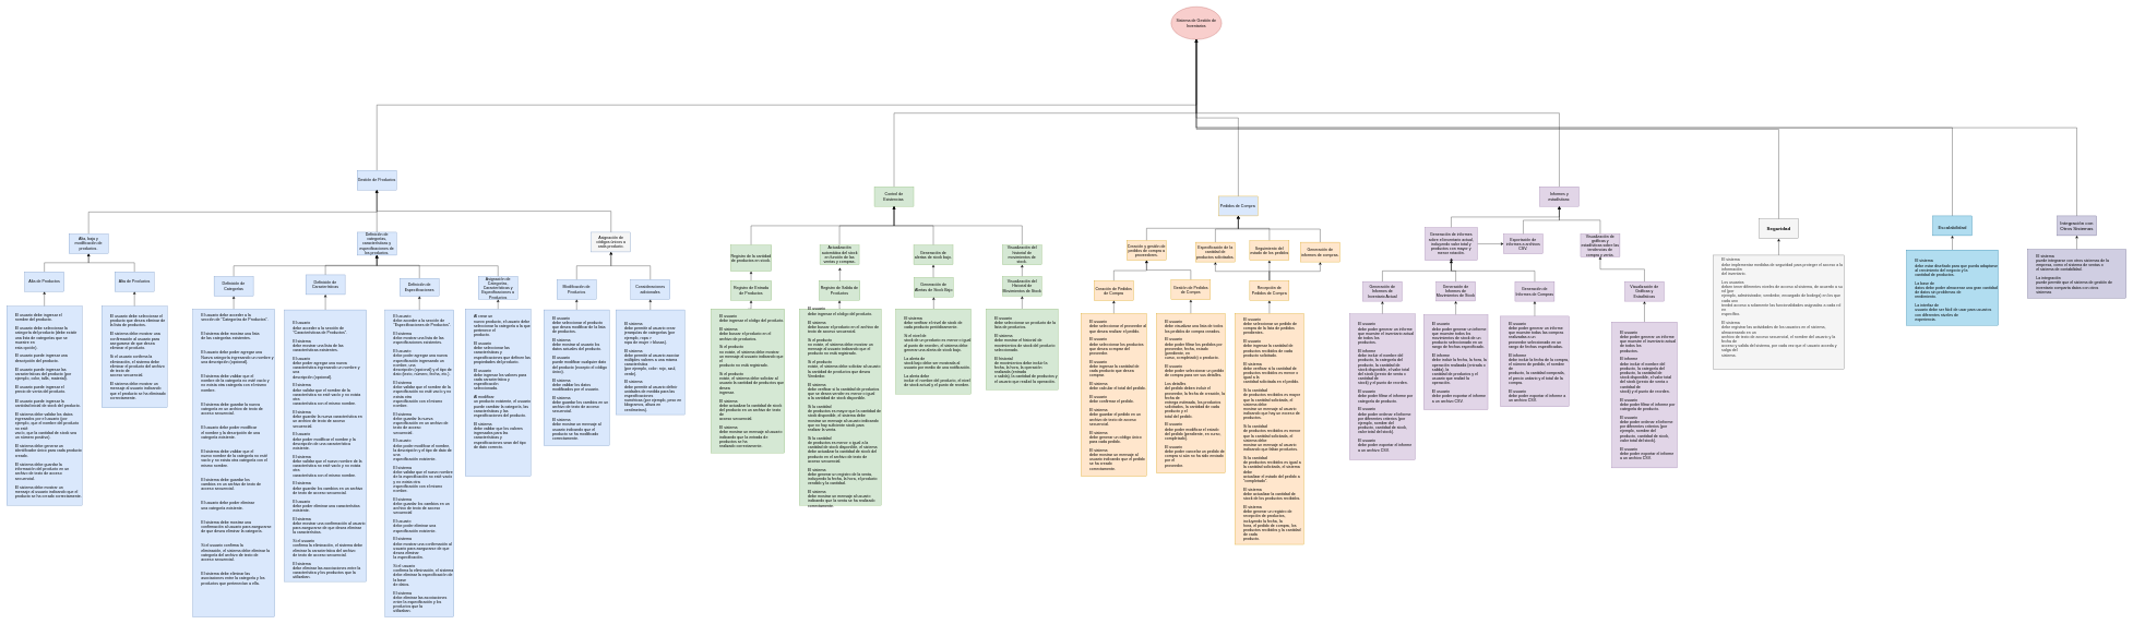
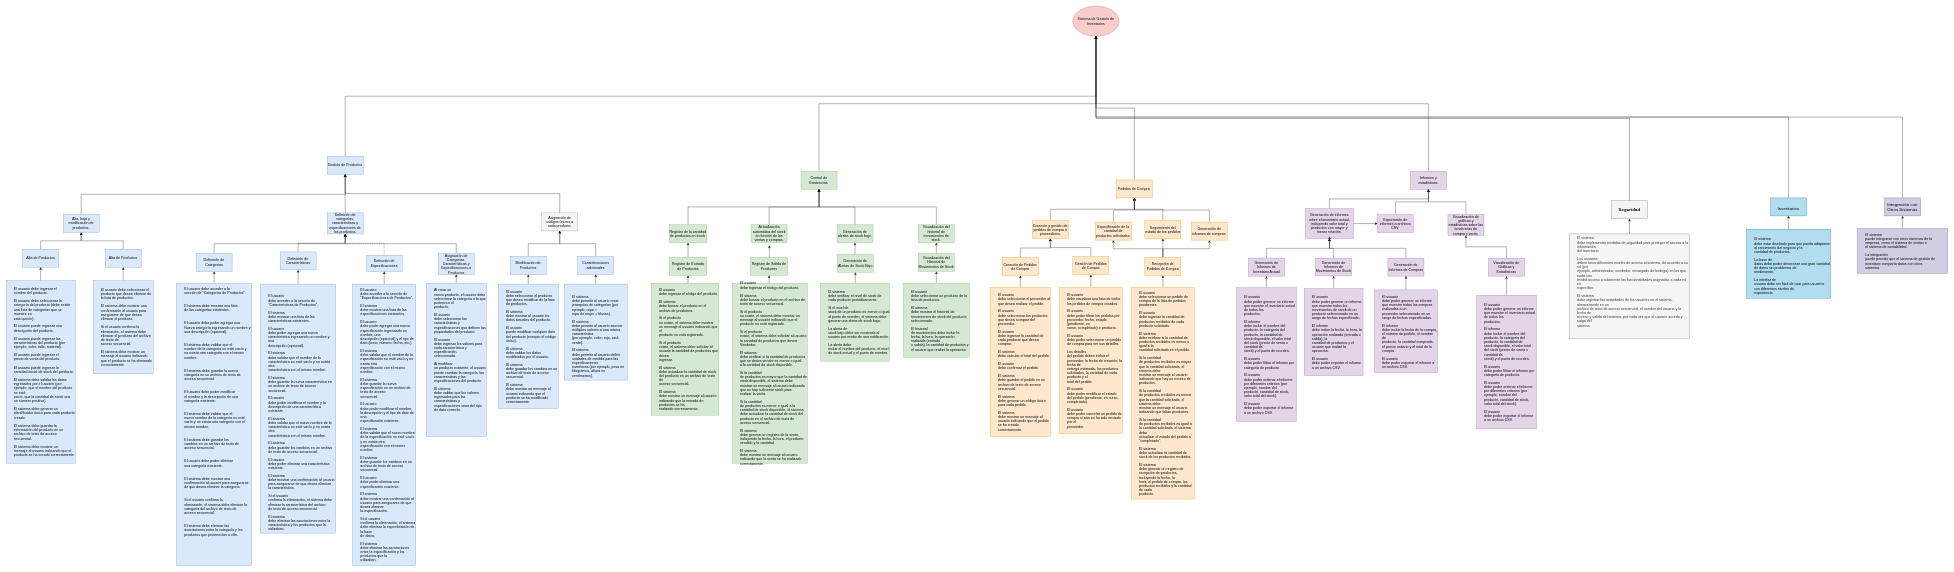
- <mxCell id="72" value="Pedidos de Compra&amp;nbsp;" style="rounded=0;whiteSpace=wrap;html=1;fillColor=#dae8fc;strokeColor=#d79b00;" vertex="1" parent="1"><mxGeometry x="3720" y="599" width="120" height="60" as="geometry" /></mxCell>
+ <mxCell id="72" value="Pedidos de Compra&amp;nbsp;" style="rounded=0;whiteSpace=wrap;html=1;fillColor=#ffe6cc;strokeColor=#d79b00;" vertex="1" parent="1"><mxGeometry x="3720" y="599" width="120" height="60" as="geometry" /></mxCell>
- <mxCell id="124" value="&lt;br&gt;&lt;span id=&quot;docs-internal-guid-78d3b773-7fff-a64d-6d4a-1483cc8b211e&quot; style=&quot;&quot;&gt;&lt;span style=&quot;font-size: 11pt; font-family: Arial, sans-serif; color: rgb(0, 0, 0); background-color: transparent; font-style: normal; font-variant: normal; text-decoration: none; vertical-align: baseline; white-space: pre-wrap;&quot;&gt;Escalabilidad&lt;/span&gt;&lt;/span&gt;" style="rounded=0;whiteSpace=wrap;html=1;fillColor=#b1ddf0;strokeColor=#10739e;" vertex="1" parent="1"><mxGeometry x="5900" y="659" width="120" height="60" as="geometry" /></mxCell>
+ <mxCell id="124" value="&lt;br&gt;&lt;span id=&quot;docs-internal-guid-78d3b773-7fff-a64d-6d4a-1483cc8b211e&quot; style=&quot;&quot;&gt;&lt;span style=&quot;font-size: 11pt; font-family: Arial, sans-serif; color: rgb(0, 0, 0); background-color: transparent; font-style: normal; font-variant: normal; text-decoration: none; vertical-align: baseline; white-space: pre-wrap;&quot;&gt;Inventarios&lt;/span&gt;&lt;/span&gt;" style="rounded=0;whiteSpace=wrap;html=1;fillColor=#b1ddf0;strokeColor=#10739e;" vertex="1" parent="1"><mxGeometry x="5900" y="659" width="120" height="60" as="geometry" /></mxCell>
- <mxCell id="51" value="&lt;span id=&quot;docs-internal-guid-3074f23c-7fff-06cd-805e-6ff5ce3f088e&quot;&gt;&lt;span style=&quot;font-family: Arial, sans-serif; background-color: transparent; font-variant-numeric: normal; font-variant-east-asian: normal; font-variant-alternates: normal; font-variant-position: normal; vertical-align: baseline; white-space-collapse: preserve;&quot;&gt;&lt;font style=&quot;font-size: 12px;&quot;&gt;Registro de la cantidad de productos en stock.&lt;/font&gt;&lt;/span&gt;&lt;/span&gt;" style="rounded=0;whiteSpace=wrap;html=1;fillColor=#d5e8d4;strokeColor=#82b366;" vertex="1" parent="1"><mxGeometry x="2230" y="748" width="125" height="80" as="geometry" /></mxCell>
+ <mxCell id="51" value="&lt;span id=&quot;docs-internal-guid-3074f23c-7fff-06cd-805e-6ff5ce3f088e&quot;&gt;&lt;span style=&quot;font-family: Arial, sans-serif; background-color: transparent; font-variant-numeric: normal; font-variant-east-asian: normal; font-variant-alternates: normal; font-variant-position: normal; vertical-align: baseline; white-space-collapse: preserve;&quot;&gt;&lt;font style=&quot;font-size: 12px;&quot;&gt;Registro de la cantidad de productos en stock.&lt;/font&gt;&lt;/span&gt;&lt;/span&gt;" style="rounded=0;whiteSpace=wrap;html=1;fillColor=#d5e8d4;strokeColor=#82b366;" vertex="1" parent="1"><mxGeometry x="2230" y="748" width="125" height="60" as="geometry" /></mxCell>
- <mxCell id="11" style="edgeStyle=orthogonalEdgeStyle;rounded=0;orthogonalLoop=1;jettySize=auto;html=1;exitX=0.5;exitY=0;exitDx=0;exitDy=0;" edge="1" parent="1" source="12" target="8"><mxGeometry relative="1" as="geometry"><Array as="points"><mxPoint x="1280" y="810" /><mxPoint x="1150" y="810" /></Array></mxGeometry></mxCell>
+ <mxCell id="11" style="edgeStyle=orthogonalEdgeStyle;rounded=0;orthogonalLoop=1;jettySize=auto;html=1;exitX=0.5;exitY=0;exitDx=0;exitDy=0;dashed=1;" edge="1" parent="1" source="12" target="8"><mxGeometry relative="1" as="geometry"><Array as="points"><mxPoint x="1280" y="810" /><mxPoint x="1150" y="810" /></Array></mxGeometry></mxCell>
